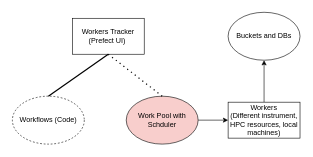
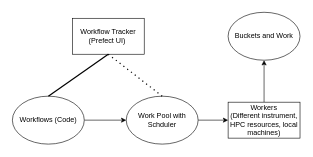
- <mxCell id="9" value="Workers Tracker (Prefect UI)&amp;nbsp;" style="rounded=0;whiteSpace=wrap;html=1;" parent="1" vertex="1"><mxGeometry x="120" y="30" width="120" height="60" as="geometry" /></mxCell>
+ <mxCell id="9" value="Workflow Tracker (Prefect UI)&amp;nbsp;" style="rounded=0;whiteSpace=wrap;html=1;" parent="1" vertex="1"><mxGeometry x="120" y="30" width="120" height="60" as="geometry" /></mxCell>
- <mxCell id="6" value="Buckets and DBs" style="ellipse;whiteSpace=wrap;html=1;" parent="1" vertex="1"><mxGeometry x="380" y="20" width="120" height="80" as="geometry" /></mxCell>
+ <mxCell id="6" value="Buckets and Work" style="ellipse;whiteSpace=wrap;html=1;" parent="1" vertex="1"><mxGeometry x="380" y="20" width="120" height="80" as="geometry" /></mxCell>
- <mxCell id="8" value="Workflows (Code)" style="ellipse;whiteSpace=wrap;html=1;dashed=1;" parent="1" vertex="1"><mxGeometry x="20" y="160" width="120" height="80" as="geometry" /></mxCell>
+ <mxCell id="8" value="Workflows (Code)" style="ellipse;whiteSpace=wrap;html=1;" parent="1" vertex="1"><mxGeometry x="20" y="160" width="120" height="80" as="geometry" /></mxCell>
+ <mxCell id="7" value="" style="edgeStyle=orthogonalEdgeStyle;rounded=0;orthogonalLoop=1;jettySize=auto;html=1;" parent="1" source="8" target="3" edge="1"><mxGeometry relative="1" as="geometry" /></mxCell>
- <mxCell id="3" value="Work Pool with Schduler" style="ellipse;whiteSpace=wrap;html=1;fillColor=#f8cecc;" parent="1" vertex="1"><mxGeometry x="210" y="160" width="120" height="80" as="geometry" /></mxCell>
+ <mxCell id="3" value="Work Pool with Schduler" style="ellipse;whiteSpace=wrap;html=1;" parent="1" vertex="1"><mxGeometry x="210" y="160" width="120" height="80" as="geometry" /></mxCell>
